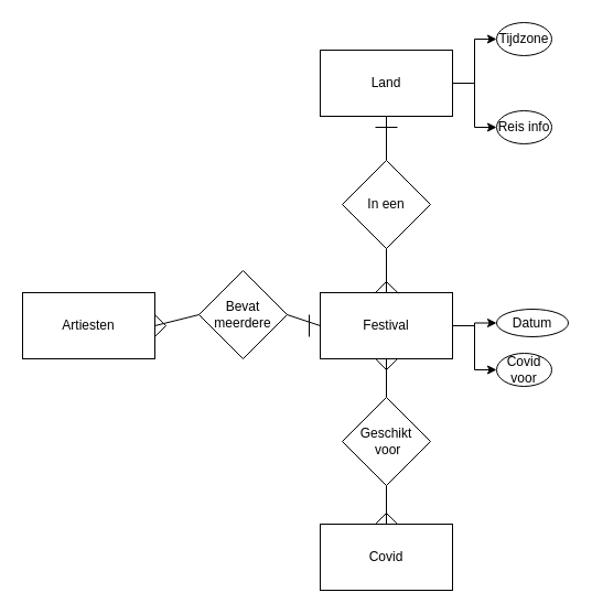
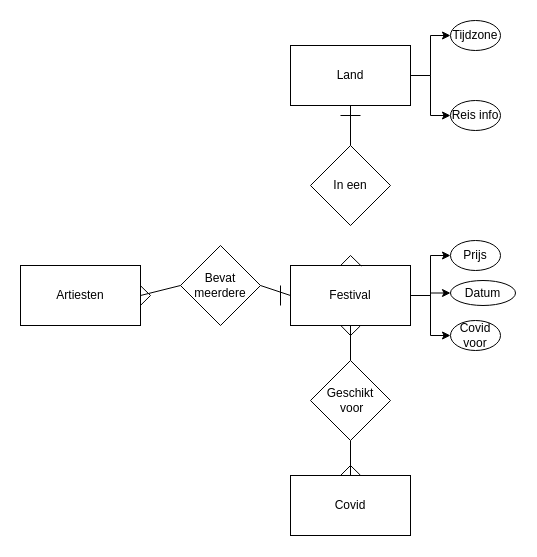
- <mxCell id="15" value="" style="endArrow=none;html=1;exitX=0.5;exitY=1;exitDx=0;exitDy=0;entryX=0.5;entryY=0;entryDx=0;entryDy=0;" edge="1" parent="1" source="9" target="5"><mxGeometry width="50" height="50" relative="1" as="geometry"><mxPoint x="330" y="305" as="sourcePoint" /><mxPoint x="380" y="255" as="targetPoint" /></mxGeometry></mxCell>
+ <mxCell id="6" value="Prijs" style="ellipse;whiteSpace=wrap;html=1;" vertex="1" parent="1"><mxGeometry x="450" y="240" width="50" height="30" as="geometry" /></mxCell>
+ <mxCell id="2" style="edgeStyle=orthogonalEdgeStyle;rounded=0;orthogonalLoop=1;jettySize=auto;html=1;exitX=1;exitY=0.5;exitDx=0;exitDy=0;entryX=0;entryY=0.5;entryDx=0;entryDy=0;" edge="1" parent="1" source="5" target="6"><mxGeometry relative="1" as="geometry" /></mxCell>
